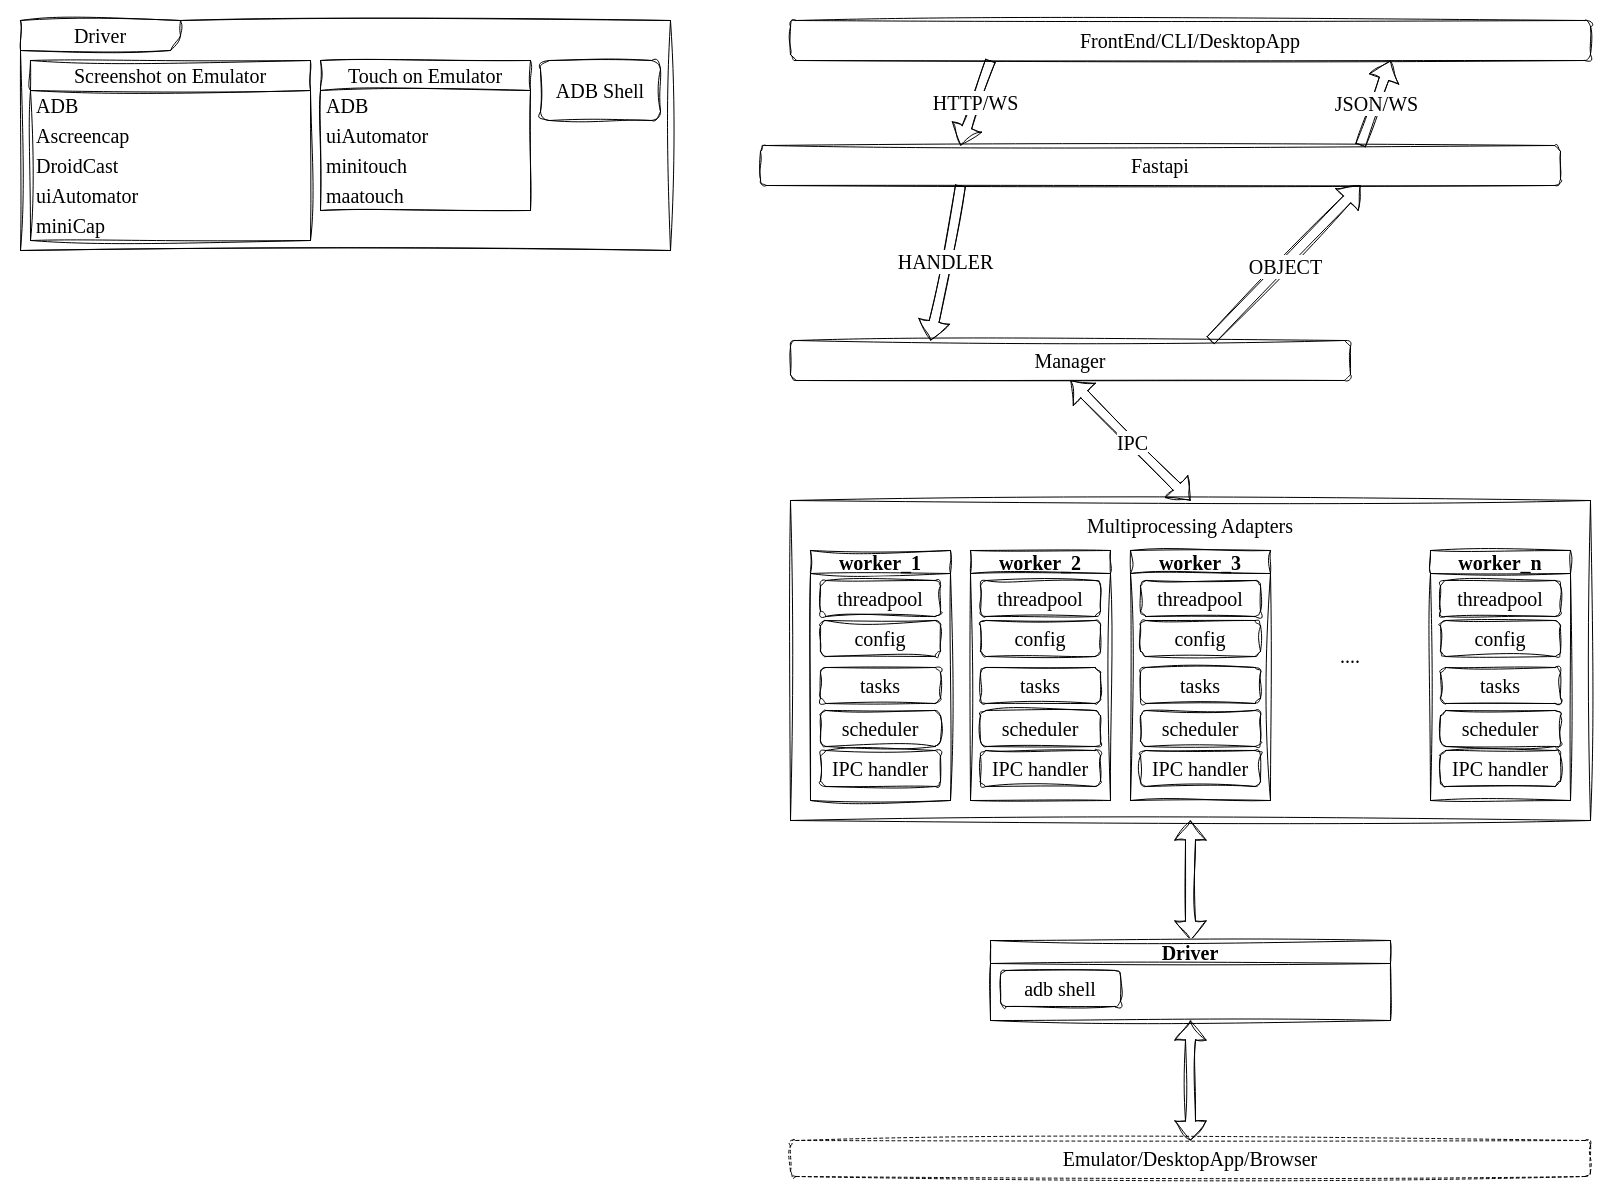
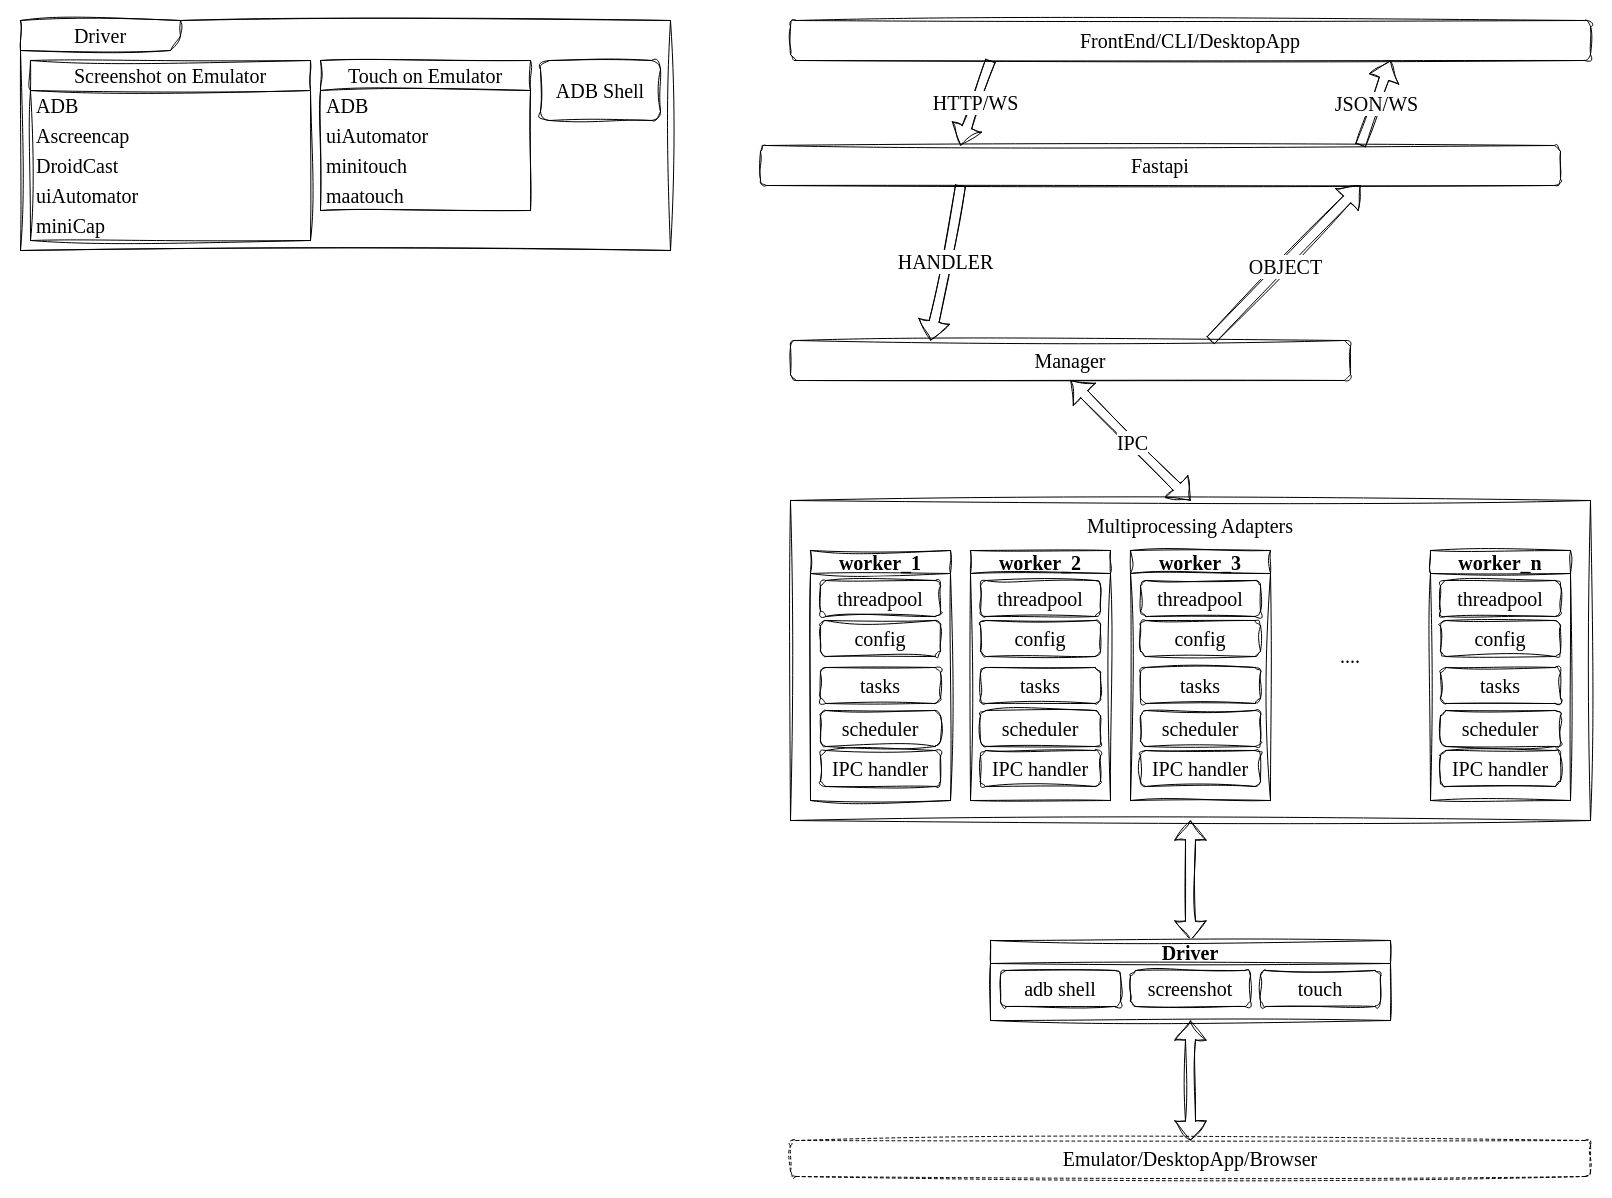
+ <mxCell id="48" value="screenshot" style="rounded=1;whiteSpace=wrap;html=1;sketch=1;hachureGap=4;jiggle=2;curveFitting=1;strokeColor=default;fontFamily=LXGW WenKai;fontSize=20;fontColor=default;fillColor=default;" parent="46" vertex="1"><mxGeometry x="140" y="30" width="120" height="36" as="geometry" /></mxCell>
+ <mxCell id="49" value="touch" style="rounded=1;whiteSpace=wrap;html=1;sketch=1;hachureGap=4;jiggle=2;curveFitting=1;strokeColor=default;fontFamily=LXGW WenKai;fontSize=20;fontColor=default;fillColor=default;" parent="46" vertex="1"><mxGeometry x="270" y="30" width="120" height="36" as="geometry" /></mxCell>
